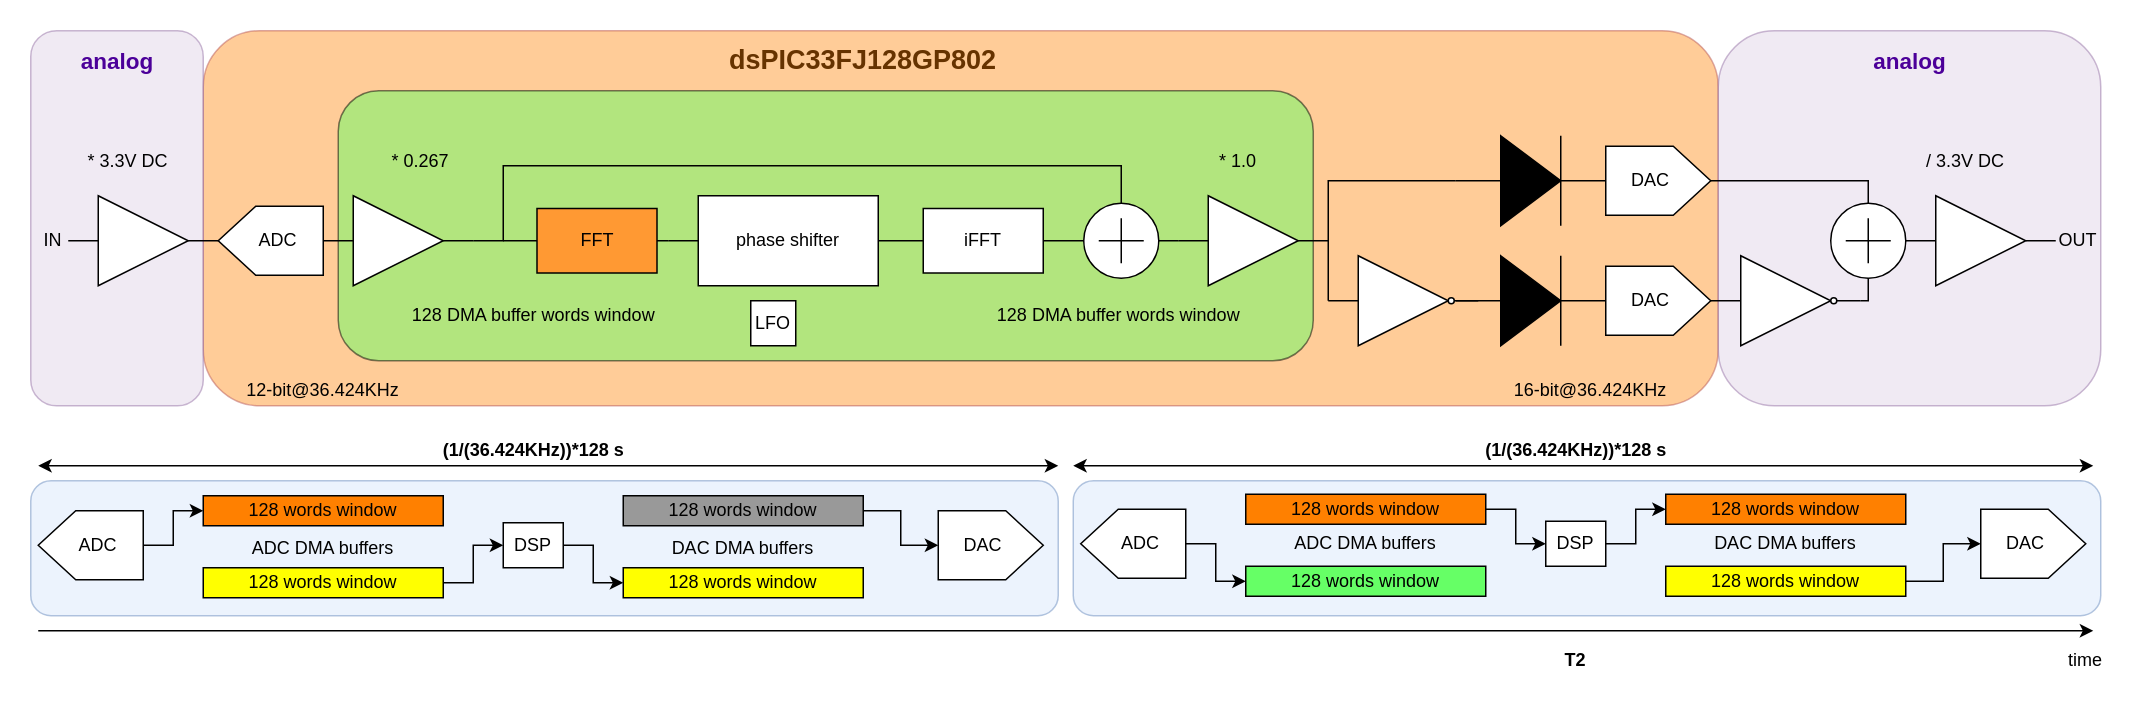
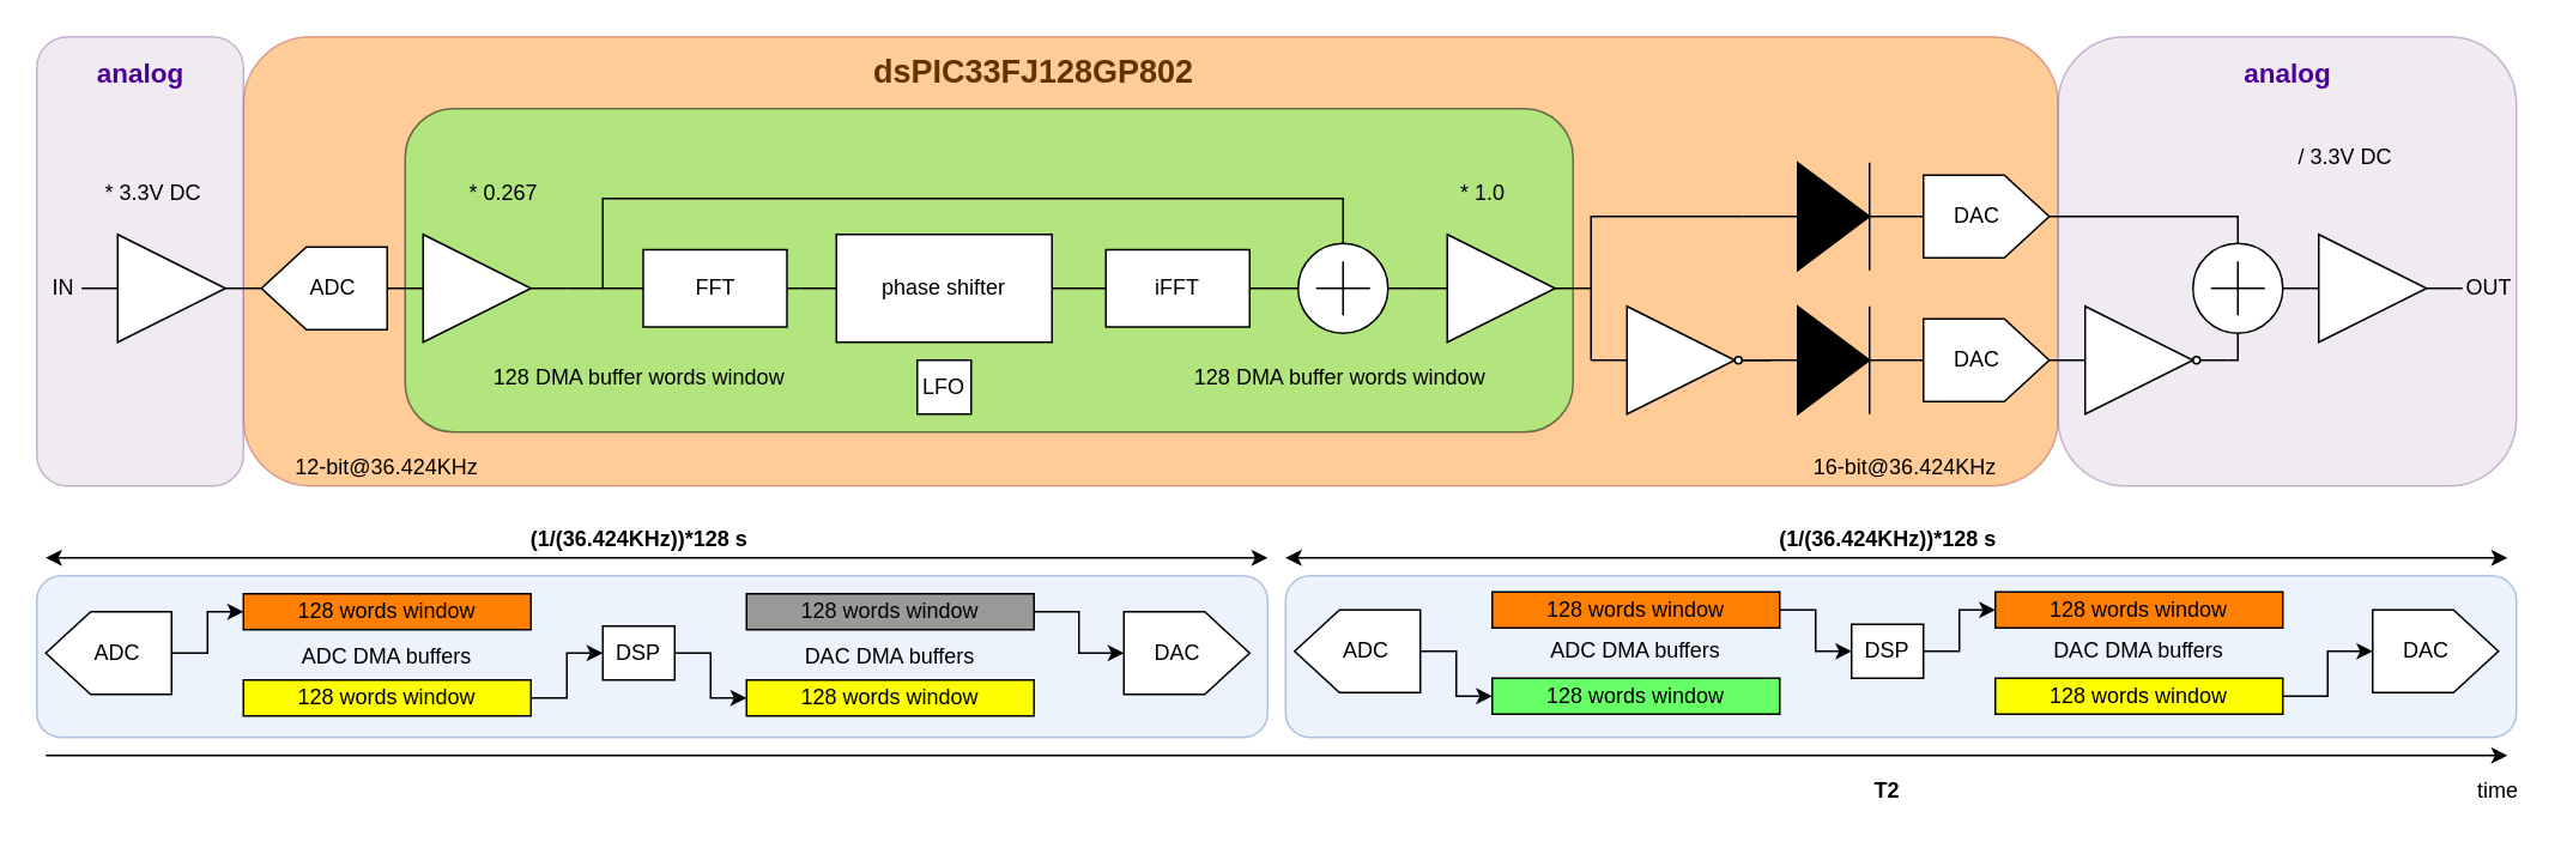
- <mxCell id="35" value="/&amp;nbsp;&lt;span class=&quot;pl-c1&quot;&gt;3.3V DC&lt;/span&gt;" style="text;html=1;strokeColor=none;fillColor=none;align=center;verticalAlign=middle;whiteSpace=wrap;rounded=0;" parent="1" vertex="1"><mxGeometry x="1280" y="97" width="60" height="20" as="geometry" /></mxCell>
+ <mxCell id="35" value="/&amp;nbsp;&lt;span class=&quot;pl-c1&quot;&gt;3.3V DC&lt;/span&gt;" style="text;html=1;strokeColor=none;fillColor=none;align=center;verticalAlign=middle;whiteSpace=wrap;rounded=0;" parent="1" vertex="1"><mxGeometry x="1275" y="77" width="60" height="20" as="geometry" /></mxCell>
- <mxCell id="17" value="FFT" style="rounded=0;whiteSpace=wrap;html=1;fillColor=#ff9933;" parent="1" vertex="1"><mxGeometry x="357.5" y="138.5" width="80" height="43" as="geometry" /></mxCell>
+ <mxCell id="17" value="FFT" style="rounded=0;whiteSpace=wrap;html=1;" parent="1" vertex="1"><mxGeometry x="357.5" y="138.5" width="80" height="43" as="geometry" /></mxCell>
- <mxCell id="77" value="LFO" style="rounded=0;whiteSpace=wrap;html=1;" parent="1" vertex="1"><mxGeometry x="500" y="200" width="30" height="30" as="geometry" /></mxCell>
+ <mxCell id="77" value="LFO" style="rounded=0;whiteSpace=wrap;html=1;" parent="1" vertex="1"><mxGeometry x="510" y="200" width="30" height="30" as="geometry" /></mxCell>
